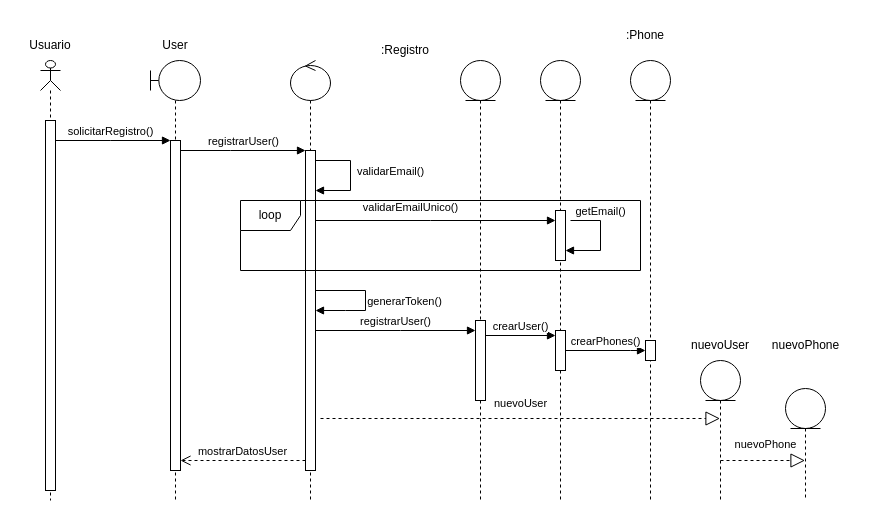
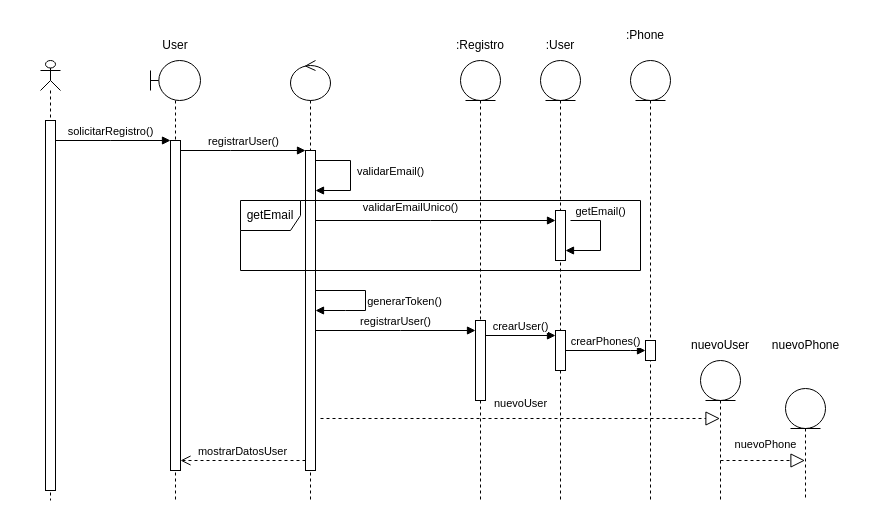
- <mxCell id="7" value="Usuario" style="text;strokeColor=none;align=center;fillColor=none;html=1;verticalAlign=middle;whiteSpace=wrap;rounded=0;" vertex="1" parent="1"><mxGeometry x="20" y="30" width="60" height="30" as="geometry" /></mxCell>
+ <mxCell id="19" value=":User" style="text;strokeColor=none;align=center;fillColor=none;html=1;verticalAlign=middle;whiteSpace=wrap;rounded=0;" vertex="1" parent="1"><mxGeometry x="530" y="30" width="60" height="30" as="geometry" /></mxCell>
- <mxCell id="15" value=":Registro" style="text;strokeColor=none;align=center;fillColor=none;html=1;verticalAlign=middle;whiteSpace=wrap;rounded=0;" vertex="1" parent="1"><mxGeometry x="375" y="35" width="60" height="30" as="geometry" /></mxCell>
+ <mxCell id="15" value=":Registro" style="text;strokeColor=none;align=center;fillColor=none;html=1;verticalAlign=middle;whiteSpace=wrap;rounded=0;" vertex="1" parent="1"><mxGeometry x="450" y="30" width="60" height="30" as="geometry" /></mxCell>
- <mxCell id="24" value="loop" style="shape=umlFrame;whiteSpace=wrap;html=1;pointerEvents=0;" vertex="1" parent="1"><mxGeometry x="240" y="200" width="400" height="70" as="geometry" /></mxCell>
+ <mxCell id="24" value="getEmail" style="shape=umlFrame;whiteSpace=wrap;html=1;pointerEvents=0;" vertex="1" parent="1"><mxGeometry x="240" y="200" width="400" height="70" as="geometry" /></mxCell>
